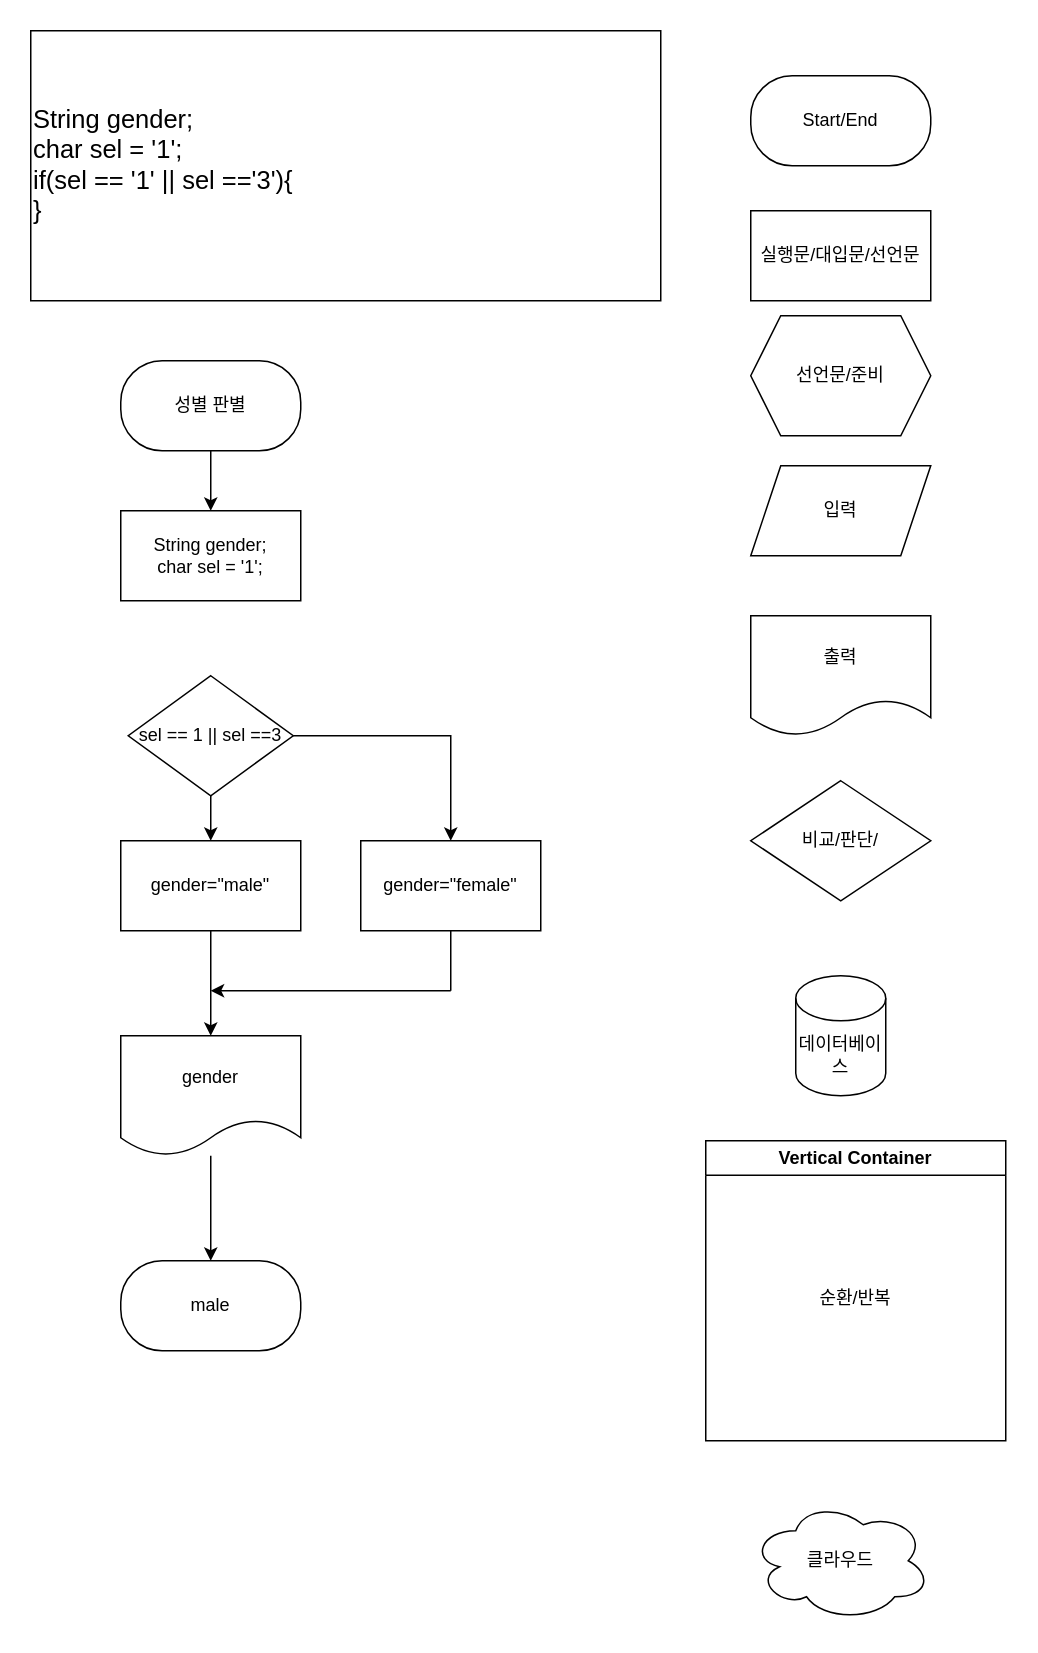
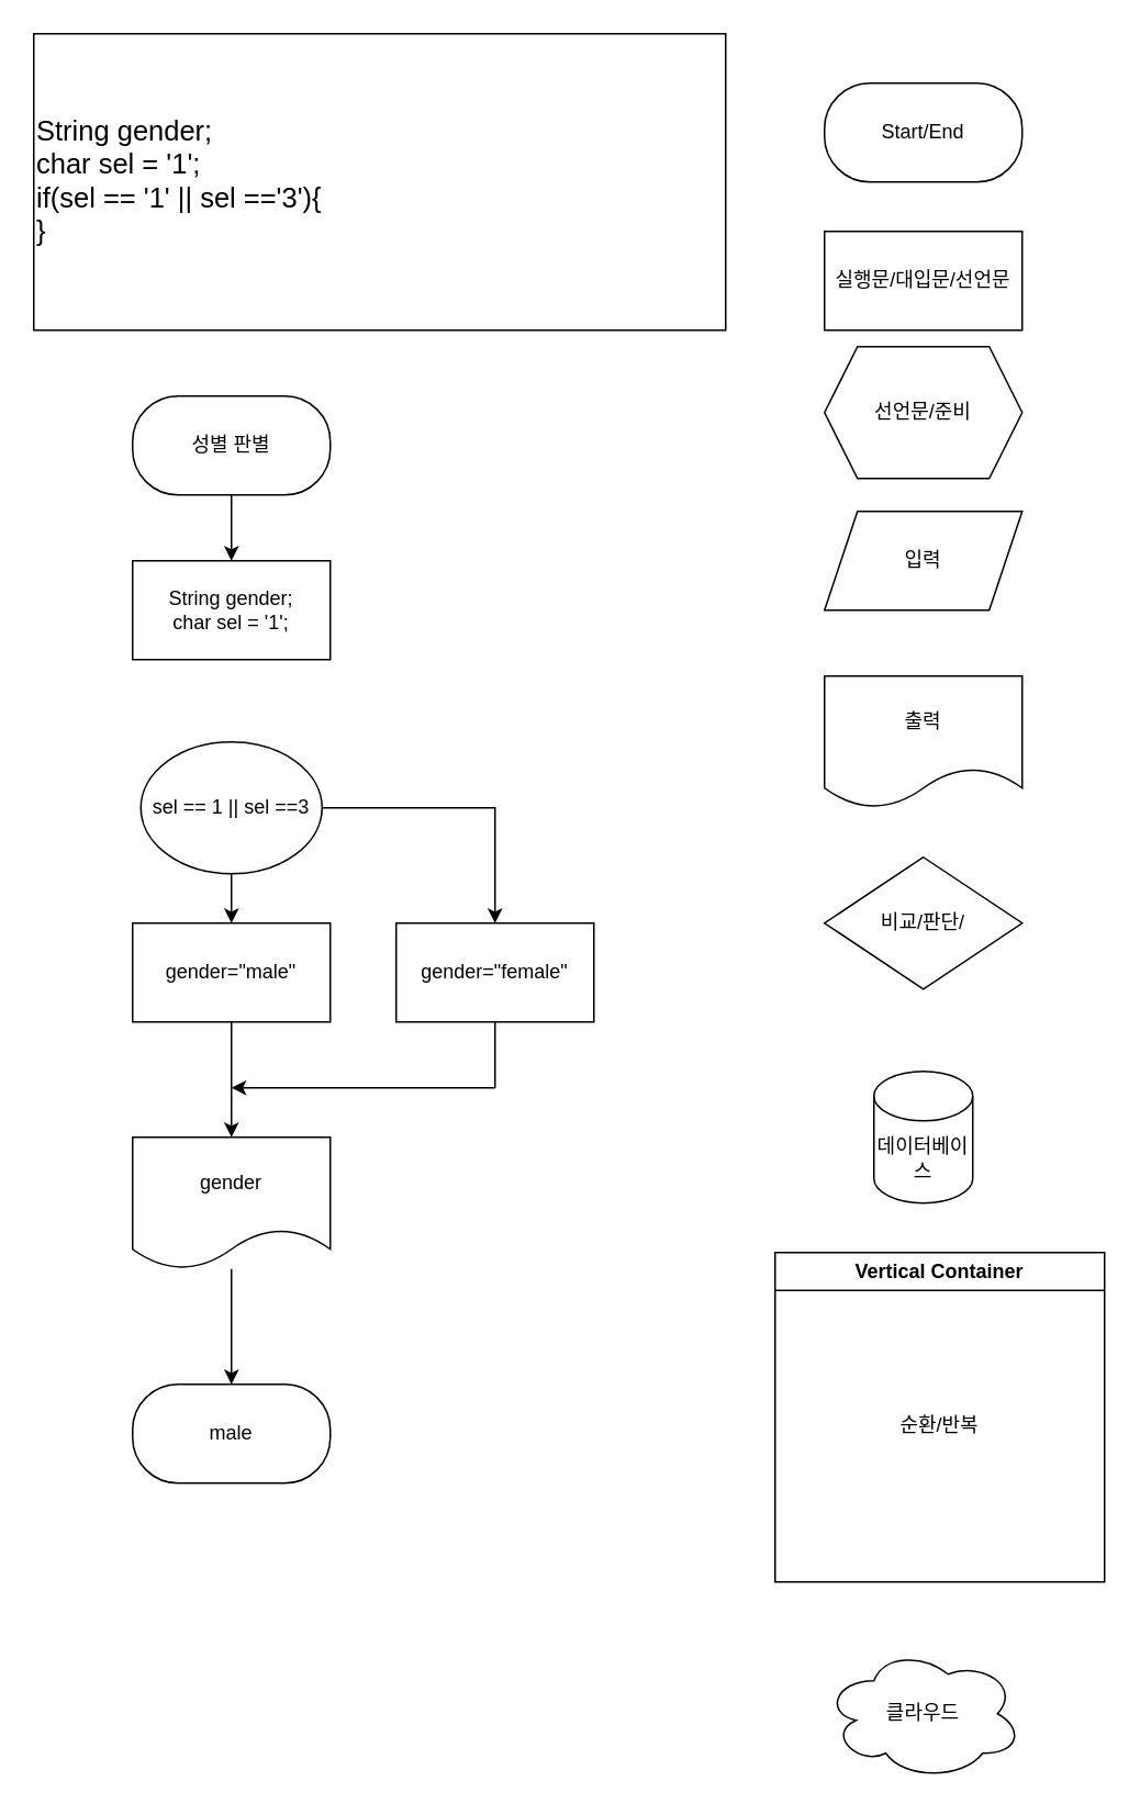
- <mxCell id="18" value="sel == 1 || sel ==3" style="rhombus;whiteSpace=wrap;html=1;" vertex="1" parent="1"><mxGeometry x="85" y="450" width="110" height="80" as="geometry" /></mxCell>
+ <mxCell id="18" value="sel == 1 || sel ==3" style="ellipse;whiteSpace=wrap;html=1;" vertex="1" parent="1"><mxGeometry x="85" y="450" width="110" height="80" as="geometry" /></mxCell>
